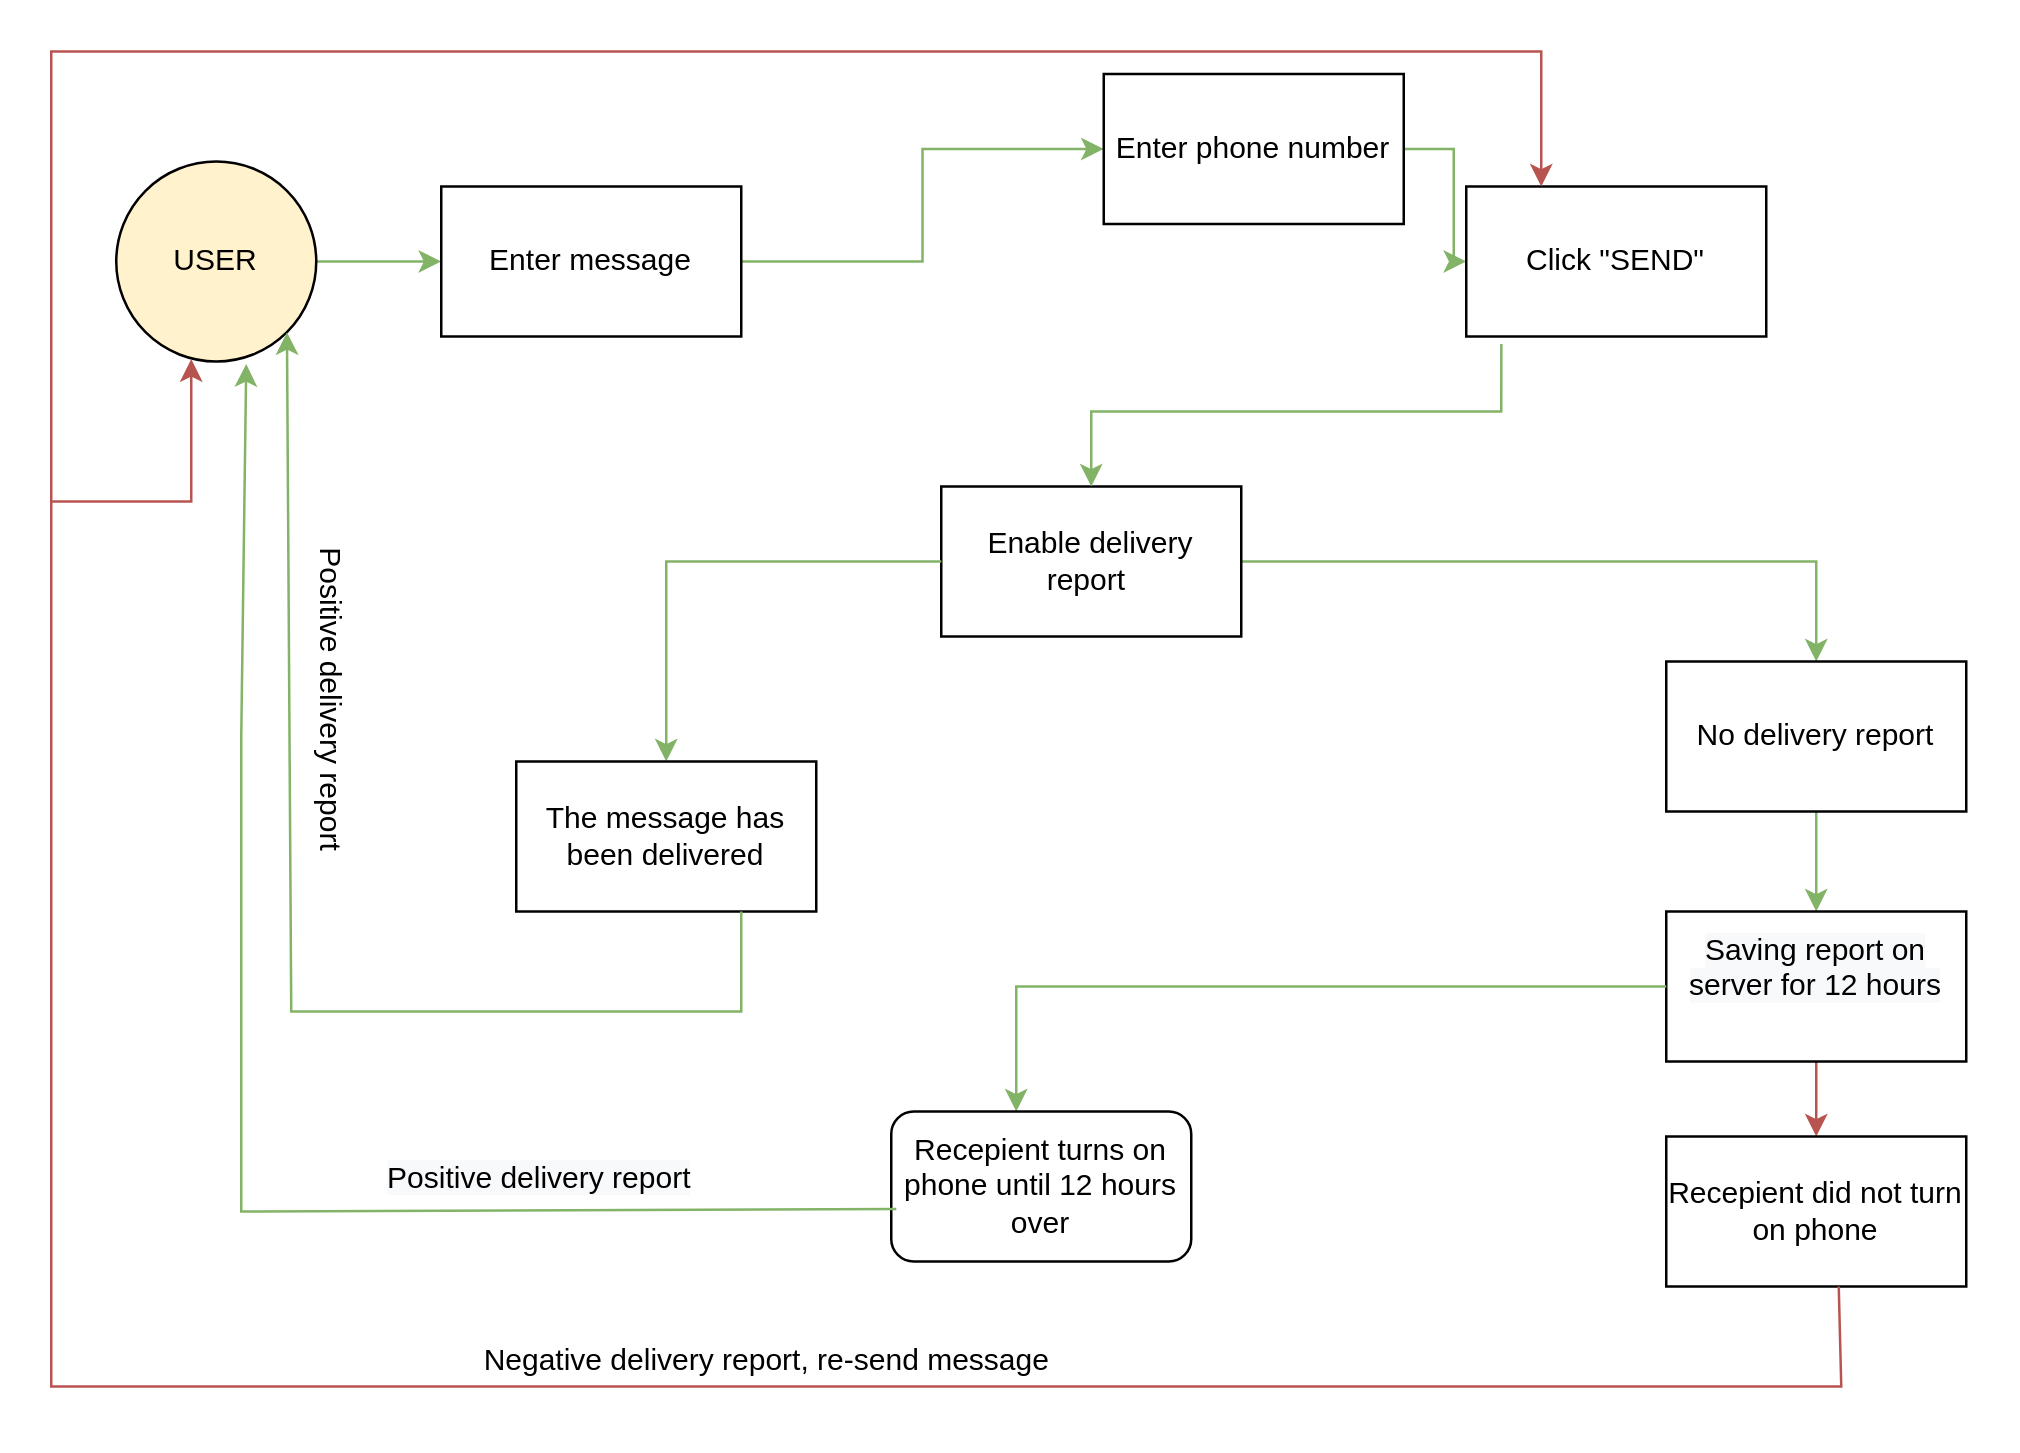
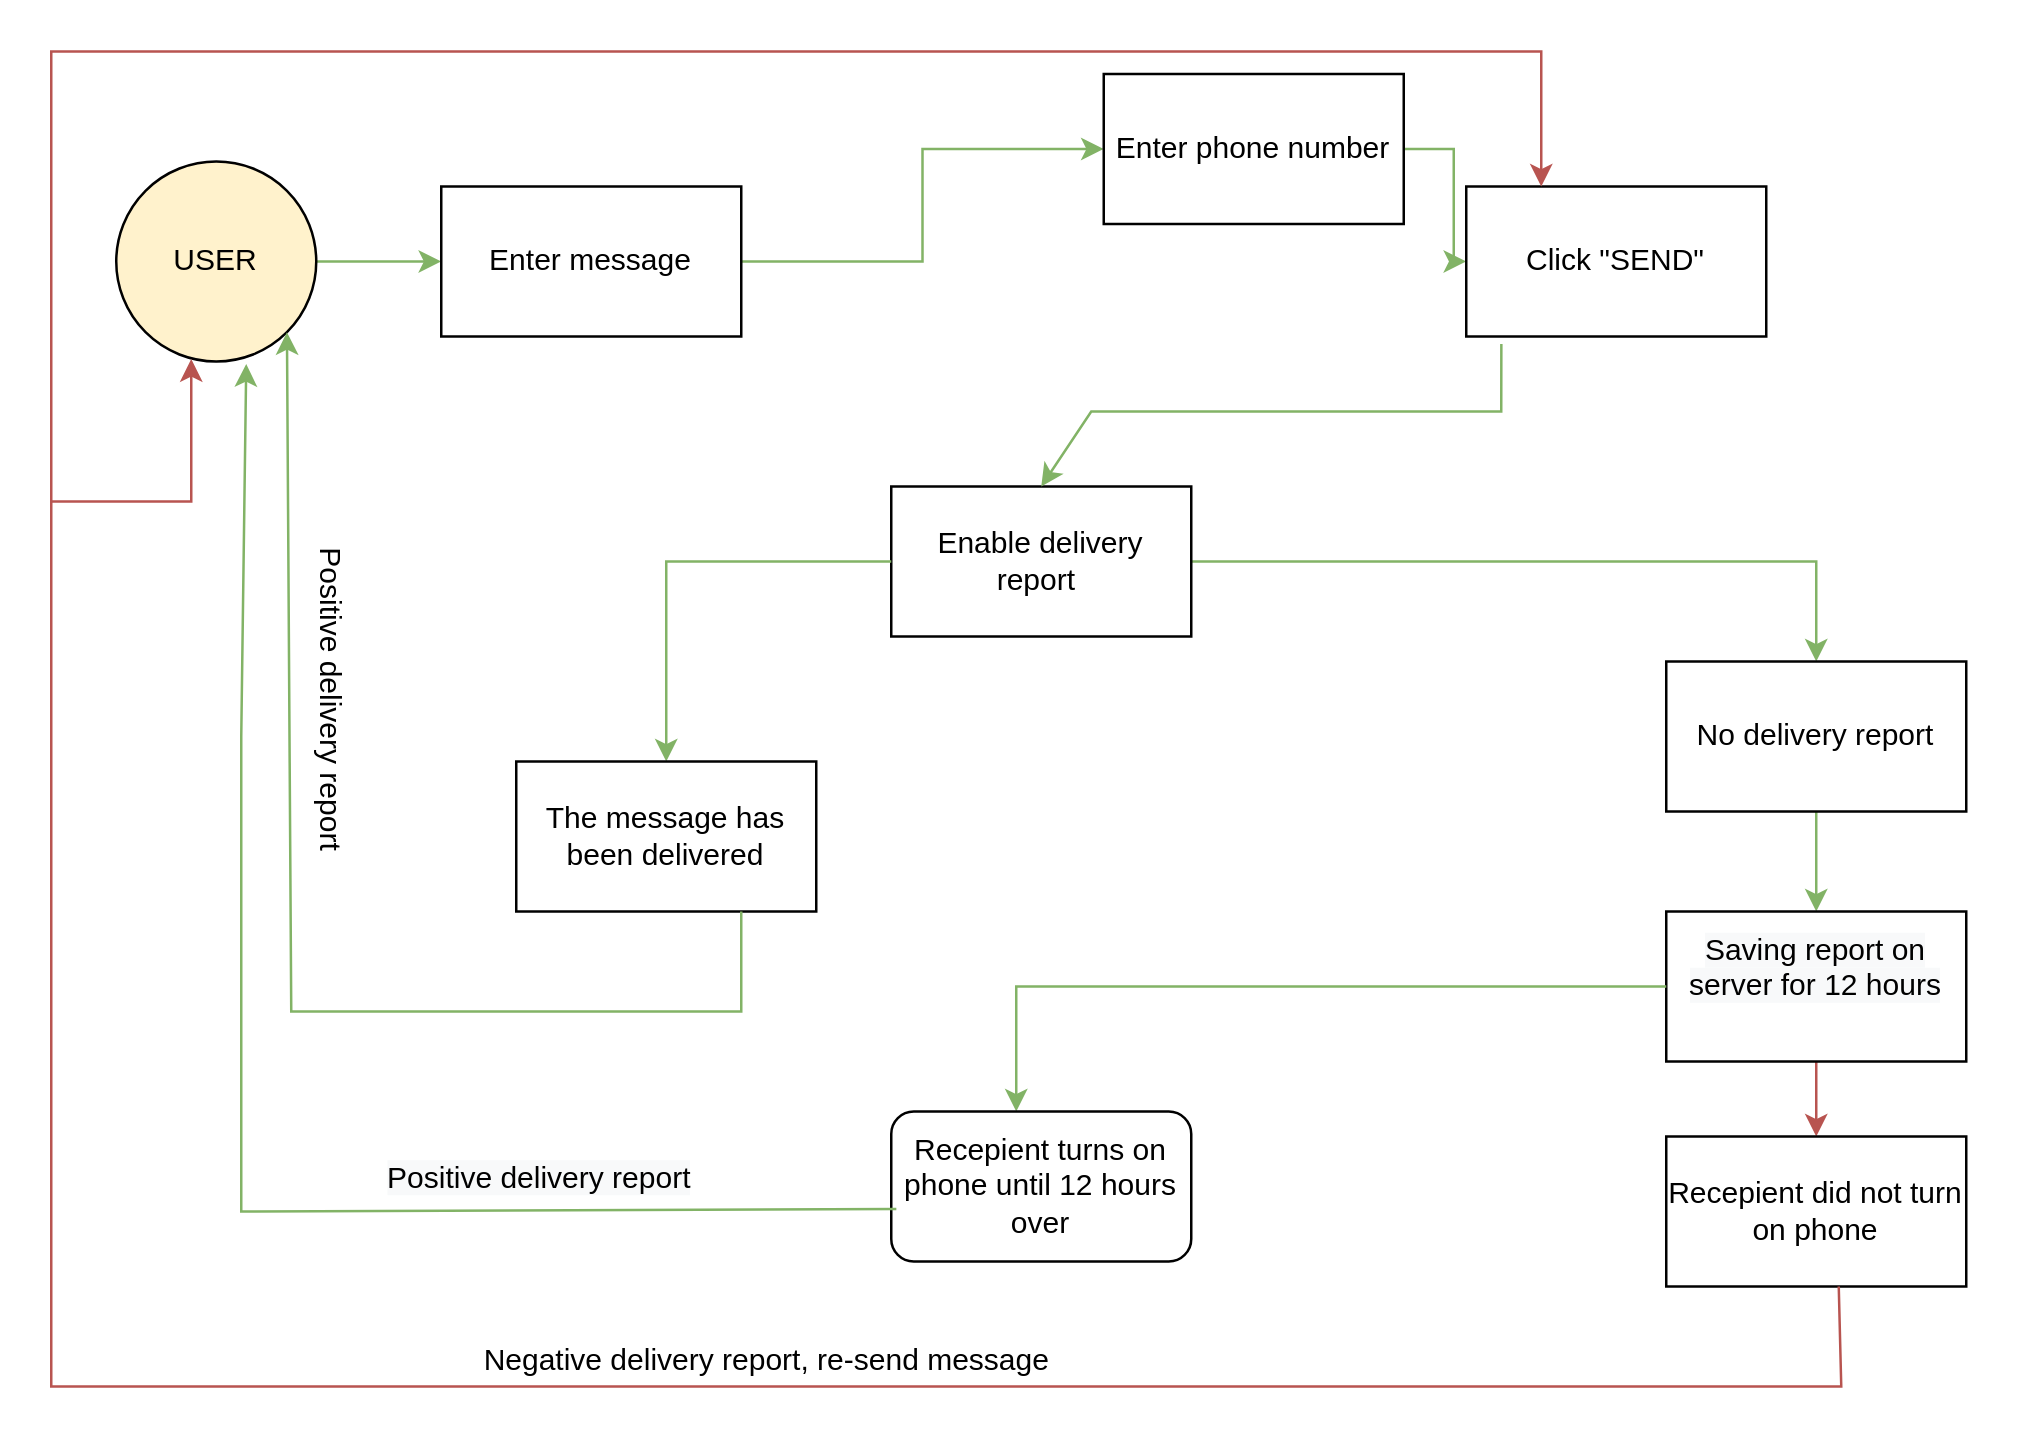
- <mxCell id="10" value="&lt;span style=&quot;&quot;&gt;Enable delivery report&amp;nbsp;&lt;/span&gt;" style="rounded=0;whiteSpace=wrap;html=1;" vertex="1" parent="1"><mxGeometry x="376" y="194" width="120" height="60" as="geometry" /></mxCell>
+ <mxCell id="10" value="&lt;span style=&quot;&quot;&gt;Enable delivery report&amp;nbsp;&lt;/span&gt;" style="rounded=0;whiteSpace=wrap;html=1;" vertex="1" parent="1"><mxGeometry x="356" y="194" width="120" height="60" as="geometry" /></mxCell>
